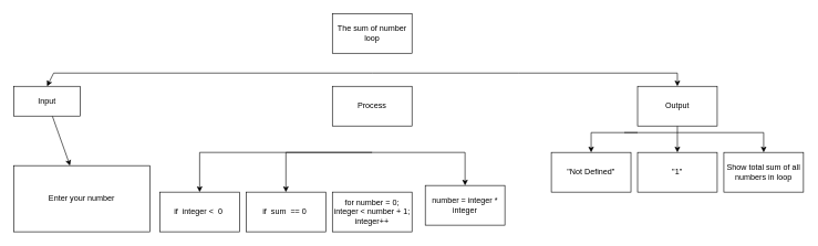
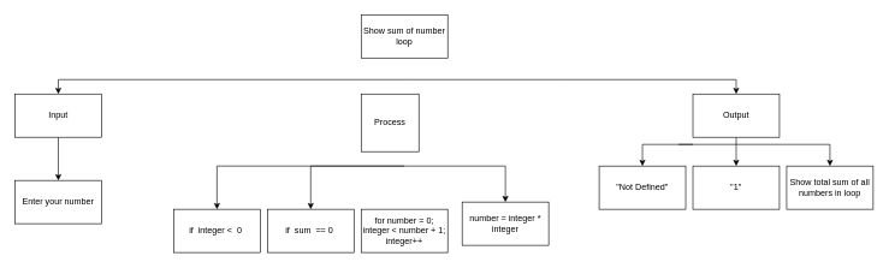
- <mxCell id="4" value="The sum of number loop" style="rounded=0;whiteSpace=wrap;html=1;" parent="1" vertex="1"><mxGeometry x="500" y="20" width="120" height="60" as="geometry" /></mxCell>
+ <mxCell id="4" value="Show sum of number loop" style="rounded=0;whiteSpace=wrap;html=1;" parent="1" vertex="1"><mxGeometry x="500" y="20" width="120" height="60" as="geometry" /></mxCell>
- <mxCell id="6" value="Input" style="rounded=0;whiteSpace=wrap;html=1;" parent="1" vertex="1"><mxGeometry x="20" y="130" width="100" height="45" as="geometry" /></mxCell>
+ <mxCell id="6" value="Input" style="rounded=0;whiteSpace=wrap;html=1;" parent="1" vertex="1"><mxGeometry x="20" y="130" width="120" height="60" as="geometry" /></mxCell>
- <mxCell id="10" value="Process" style="rounded=0;whiteSpace=wrap;html=1;" parent="1" vertex="1"><mxGeometry x="500" y="130" width="120" height="60" as="geometry" /></mxCell>
+ <mxCell id="10" value="Process" style="rounded=0;whiteSpace=wrap;html=1;" parent="1" vertex="1"><mxGeometry x="500" y="130" width="80" height="80" as="geometry" /></mxCell>
- <mxCell id="15" value="Enter your number" style="rounded=0;whiteSpace=wrap;html=1;" parent="1" vertex="1"><mxGeometry x="20" y="250" width="205" height="100" as="geometry" /></mxCell>
+ <mxCell id="15" value="Enter your number" style="rounded=0;whiteSpace=wrap;html=1;" parent="1" vertex="1"><mxGeometry x="20" y="250" width="120" height="60" as="geometry" /></mxCell>
